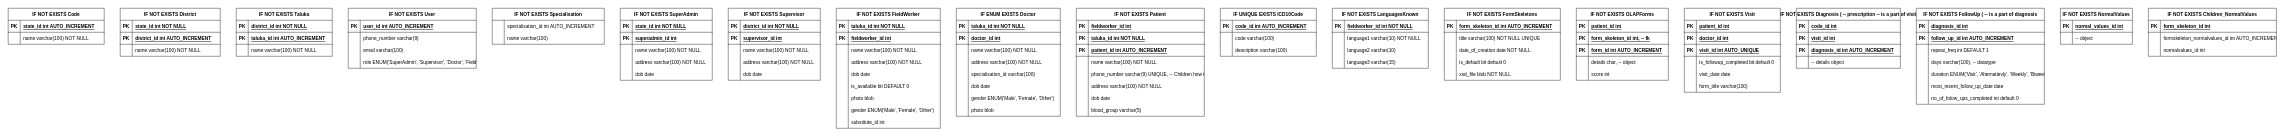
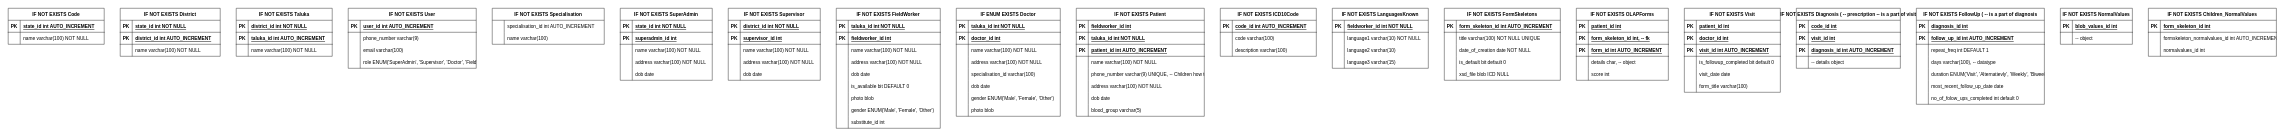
- <mxCell id="159" value="IF UNIQUE EXISTS ICD10Code" style="shape=table;startSize=30;container=1;collapsible=1;childLayout=tableLayout;fixedRows=1;rowLines=0;fontStyle=1;align=center;resizeLast=1;" vertex="1" parent="1"><mxGeometry x="3050" y="20" width="240" height="120" as="geometry" /></mxCell>
+ <mxCell id="159" value="IF NOT EXISTS ICD10Code" style="shape=table;startSize=30;container=1;collapsible=1;childLayout=tableLayout;fixedRows=1;rowLines=0;fontStyle=1;align=center;resizeLast=1;" vertex="1" parent="1"><mxGeometry x="3050" y="20" width="240" height="120" as="geometry" /></mxCell>
- <mxCell id="271" value="normal_values_id int" style="shape=partialRectangle;overflow=hidden;connectable=0;fillColor=none;align=left;strokeColor=inherit;top=0;left=0;bottom=0;right=0;spacingLeft=6;fontStyle=5;" vertex="1" parent="269"><mxGeometry x="30" width="150" height="30" as="geometry"><mxRectangle width="150" height="30" as="alternateBounds" /></mxGeometry></mxCell>
+ <mxCell id="271" value="blob_values_id int" style="shape=partialRectangle;overflow=hidden;connectable=0;fillColor=none;align=left;strokeColor=inherit;top=0;left=0;bottom=0;right=0;spacingLeft=6;fontStyle=5;" vertex="1" parent="269"><mxGeometry x="30" width="150" height="30" as="geometry"><mxRectangle width="150" height="30" as="alternateBounds" /></mxGeometry></mxCell>
- <mxCell id="223" value="visit_id int AUTO_UNIQUE" style="shape=partialRectangle;overflow=hidden;connectable=0;fillColor=none;align=left;strokeColor=inherit;top=0;left=0;bottom=0;right=0;spacingLeft=6;fontStyle=5;" vertex="1" parent="221"><mxGeometry x="30" width="210" height="30" as="geometry"><mxRectangle width="210" height="30" as="alternateBounds" /></mxGeometry></mxCell>
+ <mxCell id="223" value="visit_id int AUTO_INCREMENT" style="shape=partialRectangle;overflow=hidden;connectable=0;fillColor=none;align=left;strokeColor=inherit;top=0;left=0;bottom=0;right=0;spacingLeft=6;fontStyle=5;" vertex="1" parent="221"><mxGeometry x="30" width="210" height="30" as="geometry"><mxRectangle width="210" height="30" as="alternateBounds" /></mxGeometry></mxCell>
- <mxCell id="197" value="xsd_file blob NOT NULL" style="shape=partialRectangle;overflow=hidden;connectable=0;fillColor=none;align=left;strokeColor=inherit;top=0;left=0;bottom=0;right=0;spacingLeft=6;" vertex="1" parent="195"><mxGeometry x="30" width="260" height="30" as="geometry"><mxRectangle width="260" height="30" as="alternateBounds" /></mxGeometry></mxCell>
+ <mxCell id="197" value="xsd_file blob ICD NULL" style="shape=partialRectangle;overflow=hidden;connectable=0;fillColor=none;align=left;strokeColor=inherit;top=0;left=0;bottom=0;right=0;spacingLeft=6;" vertex="1" parent="195"><mxGeometry x="30" width="260" height="30" as="geometry"><mxRectangle width="260" height="30" as="alternateBounds" /></mxGeometry></mxCell>
